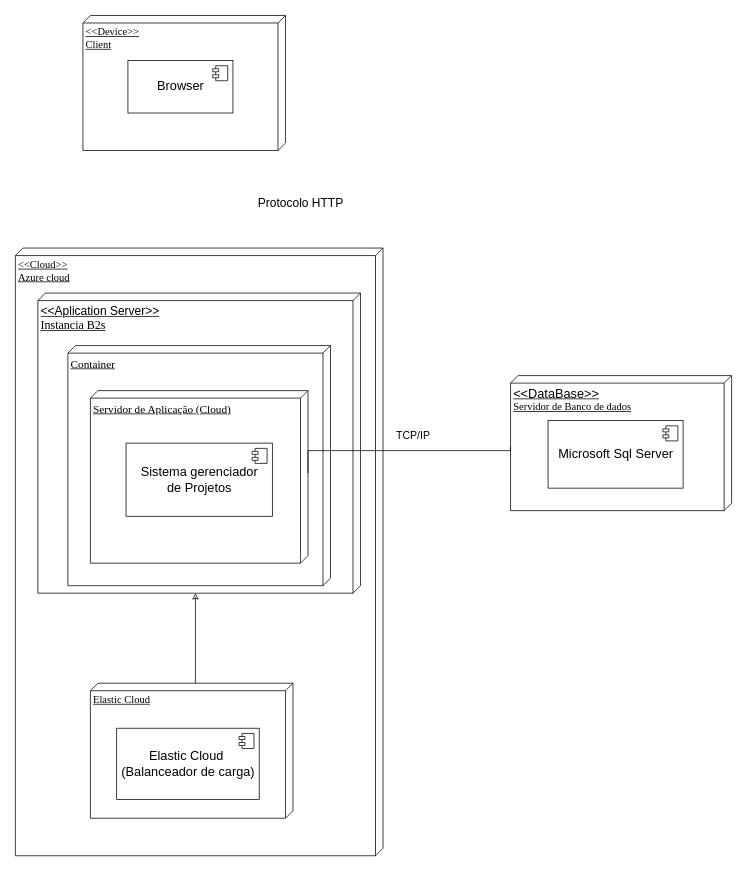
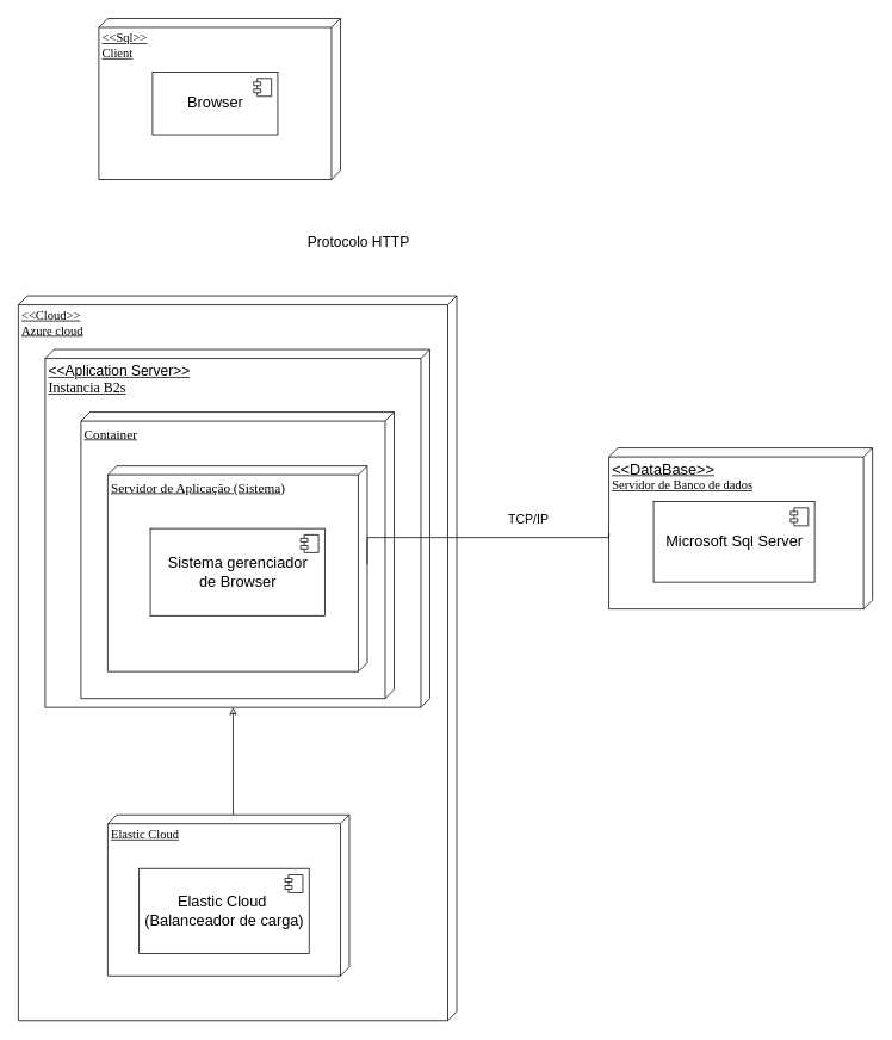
- <mxCell id="2" value="&lt;font style=&quot;font-size: 14px&quot;&gt;&amp;lt;&amp;lt;Device&amp;gt;&amp;gt;&lt;br&gt;Client&lt;/font&gt;" style="verticalAlign=top;align=left;spacingTop=8;spacingLeft=2;spacingRight=12;shape=cube;size=10;direction=south;fontStyle=4;html=1;rounded=0;shadow=0;comic=0;labelBackgroundColor=none;strokeWidth=1;fontFamily=Verdana;fontSize=12" parent="1" vertex="1"><mxGeometry x="110" y="20" width="270" height="180" as="geometry" /></mxCell>
+ <mxCell id="2" value="&lt;font style=&quot;font-size: 14px&quot;&gt;&amp;lt;&amp;lt;Sql&amp;gt;&amp;gt;&lt;br&gt;Client&lt;/font&gt;" style="verticalAlign=top;align=left;spacingTop=8;spacingLeft=2;spacingRight=12;shape=cube;size=10;direction=south;fontStyle=4;html=1;rounded=0;shadow=0;comic=0;labelBackgroundColor=none;strokeWidth=1;fontFamily=Verdana;fontSize=12" parent="1" vertex="1"><mxGeometry x="110" y="20" width="270" height="180" as="geometry" /></mxCell>
- <mxCell id="13" value="&lt;font style=&quot;font-size: 15px&quot;&gt;Servidor de Aplicação (Cloud)&lt;/font&gt;" style="verticalAlign=top;align=left;spacingTop=8;spacingLeft=2;spacingRight=12;shape=cube;size=10;direction=south;fontStyle=4;html=1;rounded=0;shadow=0;comic=0;labelBackgroundColor=none;strokeWidth=1;fontFamily=Verdana;fontSize=17;" parent="1" vertex="1"><mxGeometry x="120" y="520" width="290" height="230" as="geometry" /></mxCell>
+ <mxCell id="13" value="&lt;font style=&quot;font-size: 15px&quot;&gt;Servidor de Aplicação (Sistema)&lt;/font&gt;" style="verticalAlign=top;align=left;spacingTop=8;spacingLeft=2;spacingRight=12;shape=cube;size=10;direction=south;fontStyle=4;html=1;rounded=0;shadow=0;comic=0;labelBackgroundColor=none;strokeWidth=1;fontFamily=Verdana;fontSize=17;" parent="1" vertex="1"><mxGeometry x="120" y="520" width="290" height="230" as="geometry" /></mxCell>
- <mxCell id="10" value="TCP/IP" style="text;html=1;align=center;verticalAlign=middle;resizable=0;points=[];autosize=1;strokeColor=none;fillColor=none;fontSize=14;" vertex="1" parent="1"><mxGeometry x="520" y="570" width="60" height="20" as="geometry" /></mxCell>
+ <mxCell id="10" value="TCP/IP" style="text;html=1;align=center;verticalAlign=middle;resizable=0;points=[];autosize=1;strokeColor=none;fillColor=none;fontSize=14;" vertex="1" parent="1"><mxGeometry x="560" y="570" width="60" height="20" as="geometry" /></mxCell>
- <mxCell id="14" value="&lt;font style=&quot;font-size: 17px&quot;&gt;Sistema gerenciador &lt;br&gt;de Projetos&lt;/font&gt;" style="html=1;dropTarget=0;" vertex="1" parent="1"><mxGeometry x="167.5" y="590" width="195" height="97.5" as="geometry" /></mxCell>
+ <mxCell id="14" value="&lt;font style=&quot;font-size: 17px&quot;&gt;Sistema gerenciador &lt;br&gt;de Browser&lt;/font&gt;" style="html=1;dropTarget=0;" vertex="1" parent="1"><mxGeometry x="167.5" y="590" width="195" height="97.5" as="geometry" /></mxCell>
